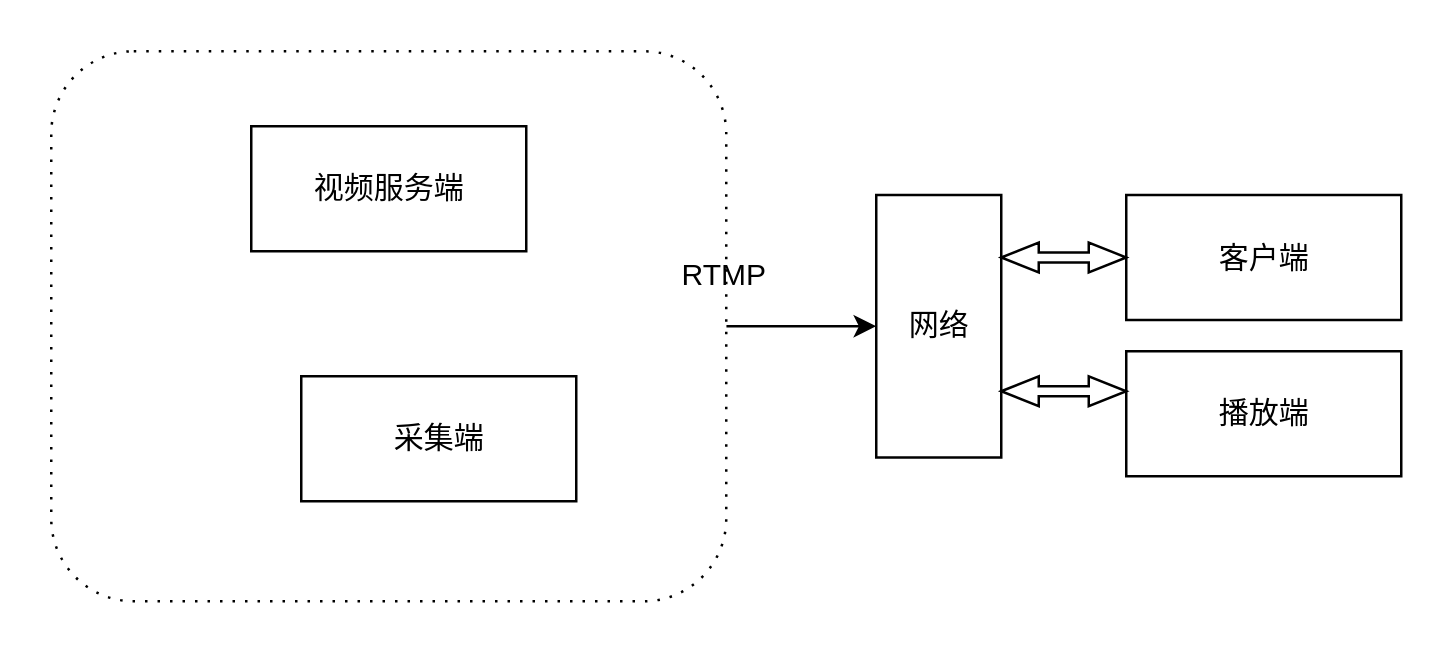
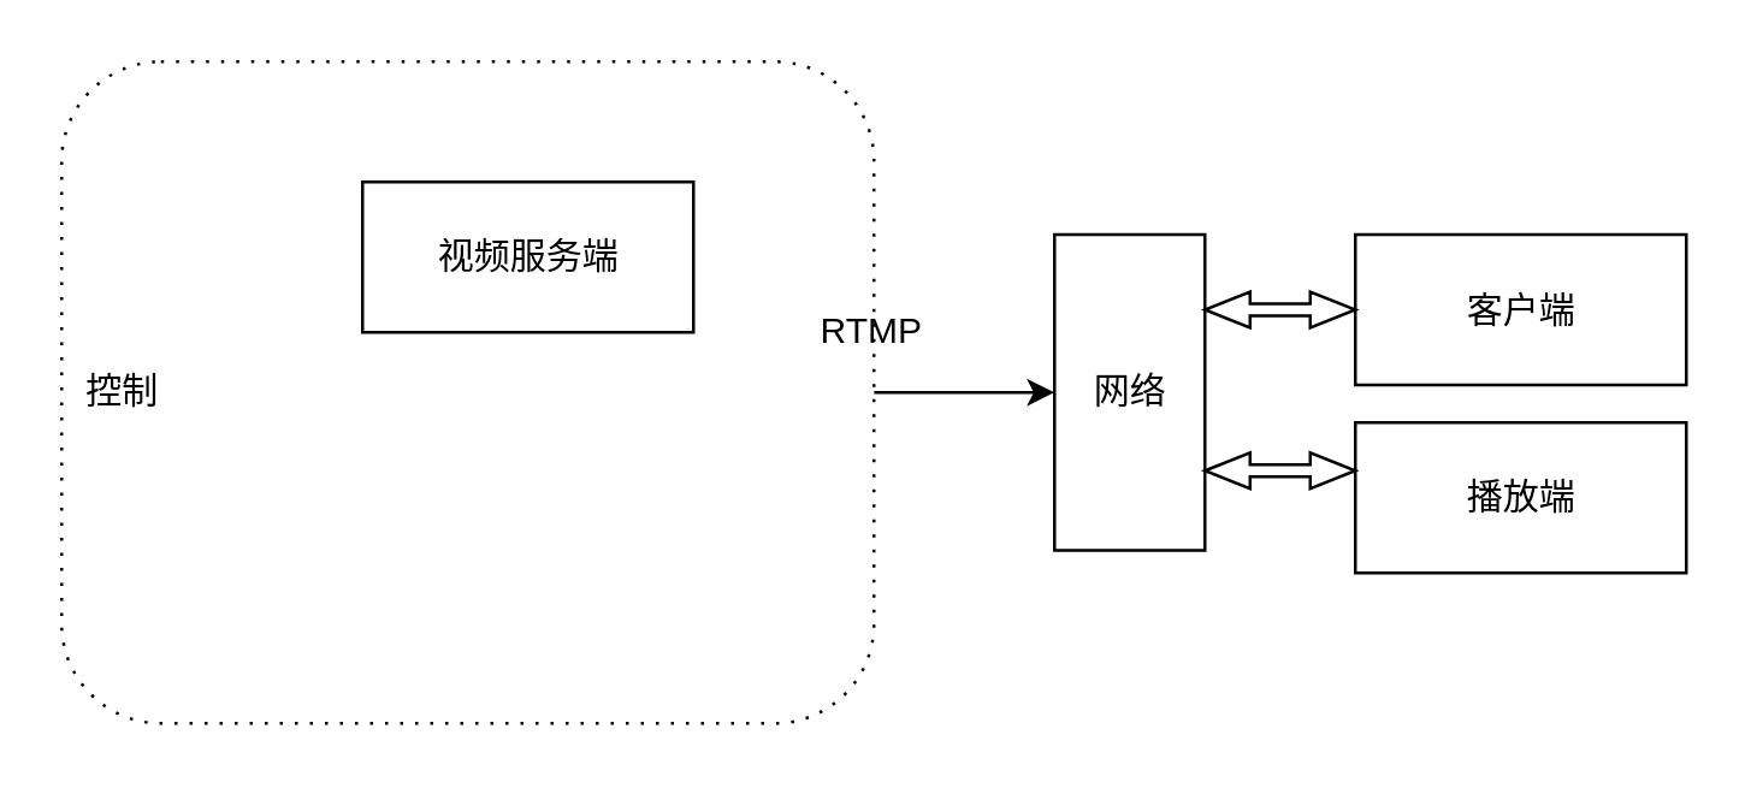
- <mxCell id="5" value="视频服务端" style="html=1;" parent="1" vertex="1"><mxGeometry x="100" y="50" width="110" height="50" as="geometry" /></mxCell>
+ <mxCell id="5" value="视频服务端" style="html=1;" parent="1" vertex="1"><mxGeometry x="120" y="60" width="110" height="50" as="geometry" /></mxCell>
+ <mxCell id="4" value="控制" style="text;html=1;align=center;verticalAlign=middle;resizable=0;points=[];autosize=1;" parent="1" vertex="1"><mxGeometry x="20" y="120" width="40" height="20" as="geometry" /></mxCell>
- <mxCell id="6" value="采集端" style="html=1;" parent="1" vertex="1"><mxGeometry x="120" y="150" width="110" height="50" as="geometry" /></mxCell>
